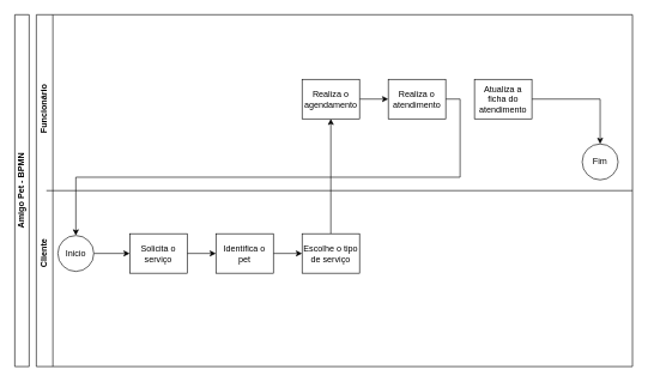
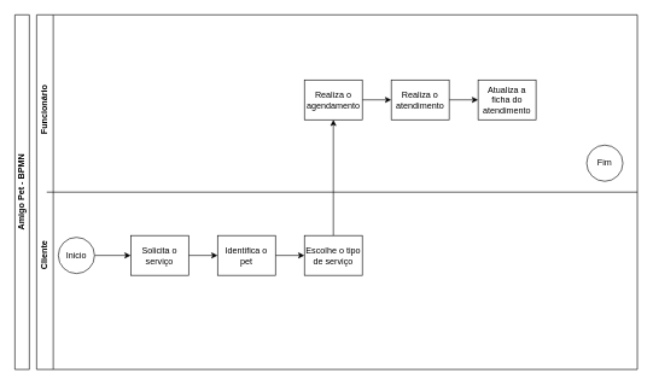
- <mxCell id="19" style="edgeStyle=orthogonalEdgeStyle;rounded=0;orthogonalLoop=1;jettySize=auto;html=1;exitX=1;exitY=0.5;exitDx=0;exitDy=0;entryX=0.5;entryY=0;entryDx=0;entryDy=0;" edge="1" parent="3" source="20" target="14"><mxGeometry relative="1" as="geometry" /></mxCell>
- <mxCell id="17" style="edgeStyle=orthogonalEdgeStyle;rounded=0;orthogonalLoop=1;jettySize=auto;html=1;exitX=1;exitY=0.5;exitDx=0;exitDy=0;" edge="1" parent="3" source="18" target="5"><mxGeometry relative="1" as="geometry" /></mxCell>
+ <mxCell id="17" style="edgeStyle=orthogonalEdgeStyle;rounded=0;orthogonalLoop=1;jettySize=auto;html=1;exitX=1;exitY=0.5;exitDx=0;exitDy=0;entryX=0;entryY=0.5;entryDx=0;entryDy=0;" edge="1" parent="3" source="18" target="20"><mxGeometry relative="1" as="geometry" /></mxCell>
